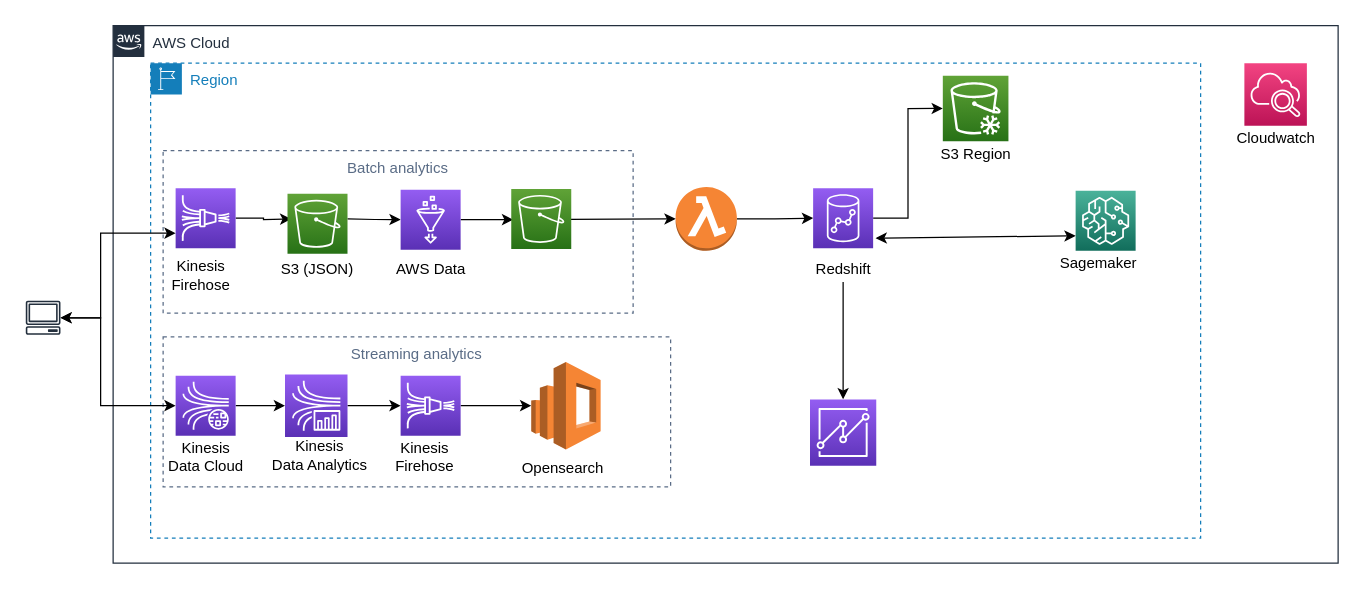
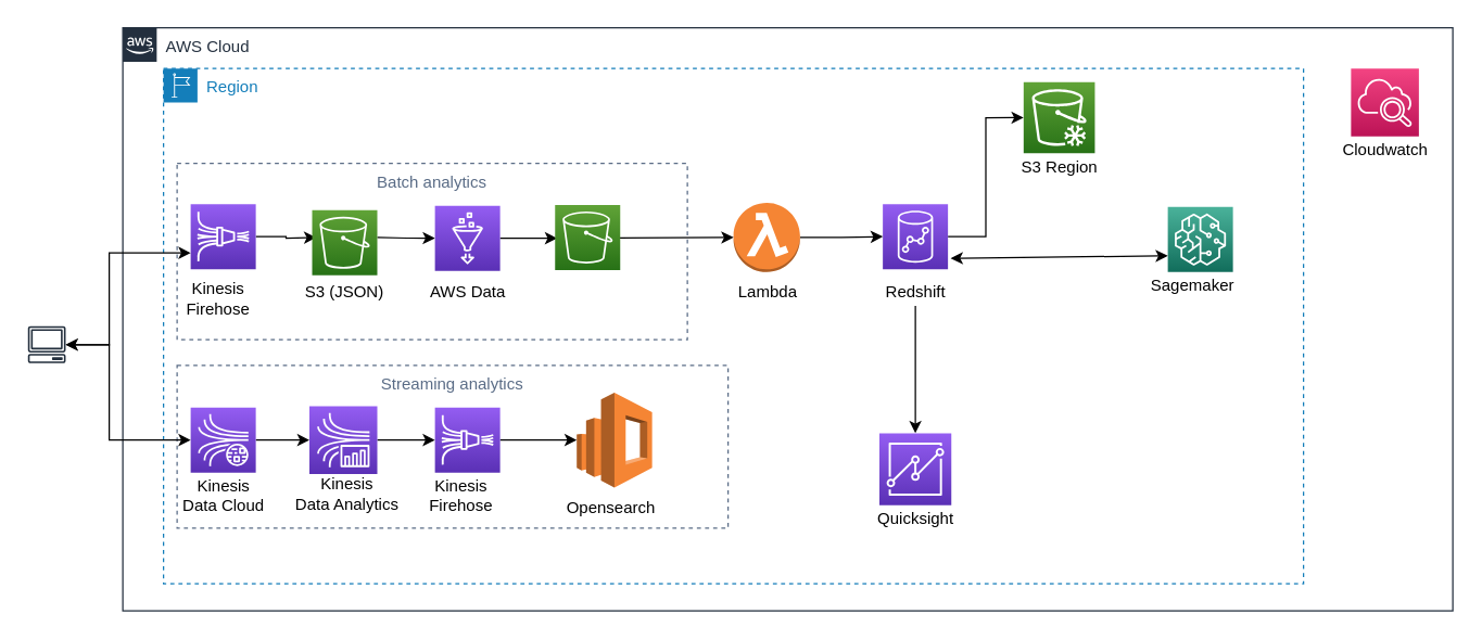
+ <mxCell id="26" value="Lambda" style="text;html=1;resizable=0;autosize=1;align=center;verticalAlign=middle;points=[];fillColor=none;strokeColor=none;rounded=0;" parent="3" vertex="1"><mxGeometry x="414.5" y="155" width="60" height="20" as="geometry" /></mxCell>
+ <mxCell id="36" value="Quicksight" style="text;html=1;resizable=0;autosize=1;align=center;verticalAlign=middle;points=[];fillColor=none;strokeColor=none;rounded=0;" parent="3" vertex="1"><mxGeometry x="519" y="322" width="70" height="20" as="geometry" /></mxCell>
